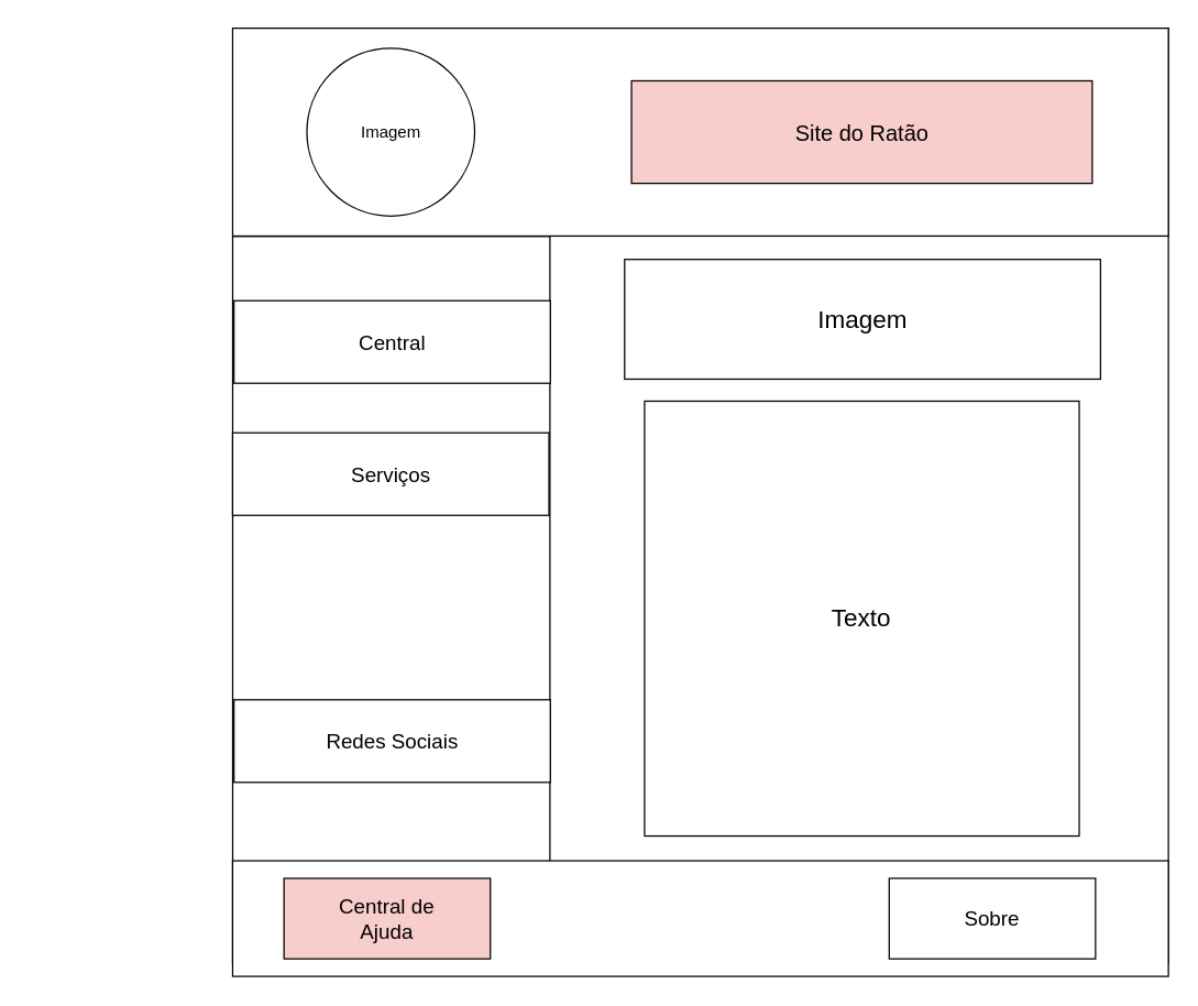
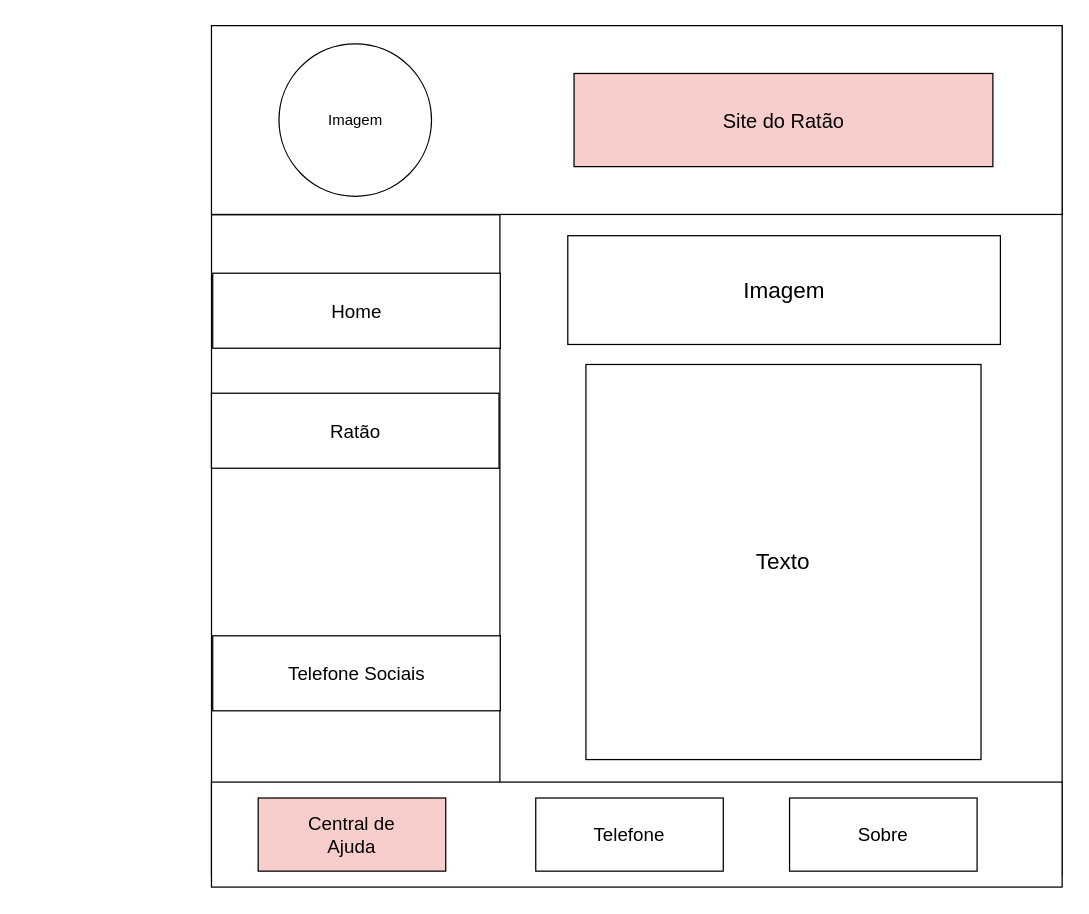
- <mxCell id="9" value="&lt;font style=&quot;font-size: 15px;&quot;&gt;Central&lt;/font&gt;" style="rounded=0;whiteSpace=wrap;html=1;" vertex="1" parent="1"><mxGeometry x="169.63" y="218" width="230" height="60" as="geometry" /></mxCell>
+ <mxCell id="9" value="&lt;font style=&quot;font-size: 15px;&quot;&gt;Home&lt;/font&gt;" style="rounded=0;whiteSpace=wrap;html=1;" vertex="1" parent="1"><mxGeometry x="169.63" y="218" width="230" height="60" as="geometry" /></mxCell>
- <mxCell id="10" value="&lt;font style=&quot;font-size: 15px;&quot;&gt;Serviços&lt;/font&gt;" style="rounded=0;whiteSpace=wrap;html=1;" vertex="1" parent="1"><mxGeometry x="168.63" y="314" width="230" height="60" as="geometry" /></mxCell>
+ <mxCell id="10" value="&lt;font style=&quot;font-size: 15px;&quot;&gt;Ratão&lt;/font&gt;" style="rounded=0;whiteSpace=wrap;html=1;" vertex="1" parent="1"><mxGeometry x="168.63" y="314" width="230" height="60" as="geometry" /></mxCell>
- <mxCell id="11" value="&lt;font style=&quot;font-size: 15px;&quot;&gt;Redes Sociais&lt;/font&gt;" style="rounded=0;whiteSpace=wrap;html=1;" vertex="1" parent="1"><mxGeometry x="169.63" y="508" width="230" height="60" as="geometry" /></mxCell>
+ <mxCell id="11" value="&lt;font style=&quot;font-size: 15px;&quot;&gt;Telefone Sociais&lt;/font&gt;" style="rounded=0;whiteSpace=wrap;html=1;" vertex="1" parent="1"><mxGeometry x="169.63" y="508" width="230" height="60" as="geometry" /></mxCell>
+ <mxCell id="14" value="&lt;font style=&quot;font-size: 15px;&quot;&gt;Telefone&lt;/font&gt;" style="rounded=0;whiteSpace=wrap;html=1;" vertex="1" parent="1"><mxGeometry x="428" y="637.75" width="150" height="58.5" as="geometry" /></mxCell>
- <mxCell id="15" value="&lt;font style=&quot;font-size: 15px;&quot;&gt;Sobre&lt;/font&gt;" style="rounded=0;whiteSpace=wrap;html=1;" vertex="1" parent="1"><mxGeometry x="646" y="637.75" width="150" height="58.5" as="geometry" /></mxCell>
+ <mxCell id="15" value="&lt;font style=&quot;font-size: 15px;&quot;&gt;Sobre&lt;/font&gt;" style="rounded=0;whiteSpace=wrap;html=1;" vertex="1" parent="1"><mxGeometry x="631" y="637.75" width="150" height="58.5" as="geometry" /></mxCell>
